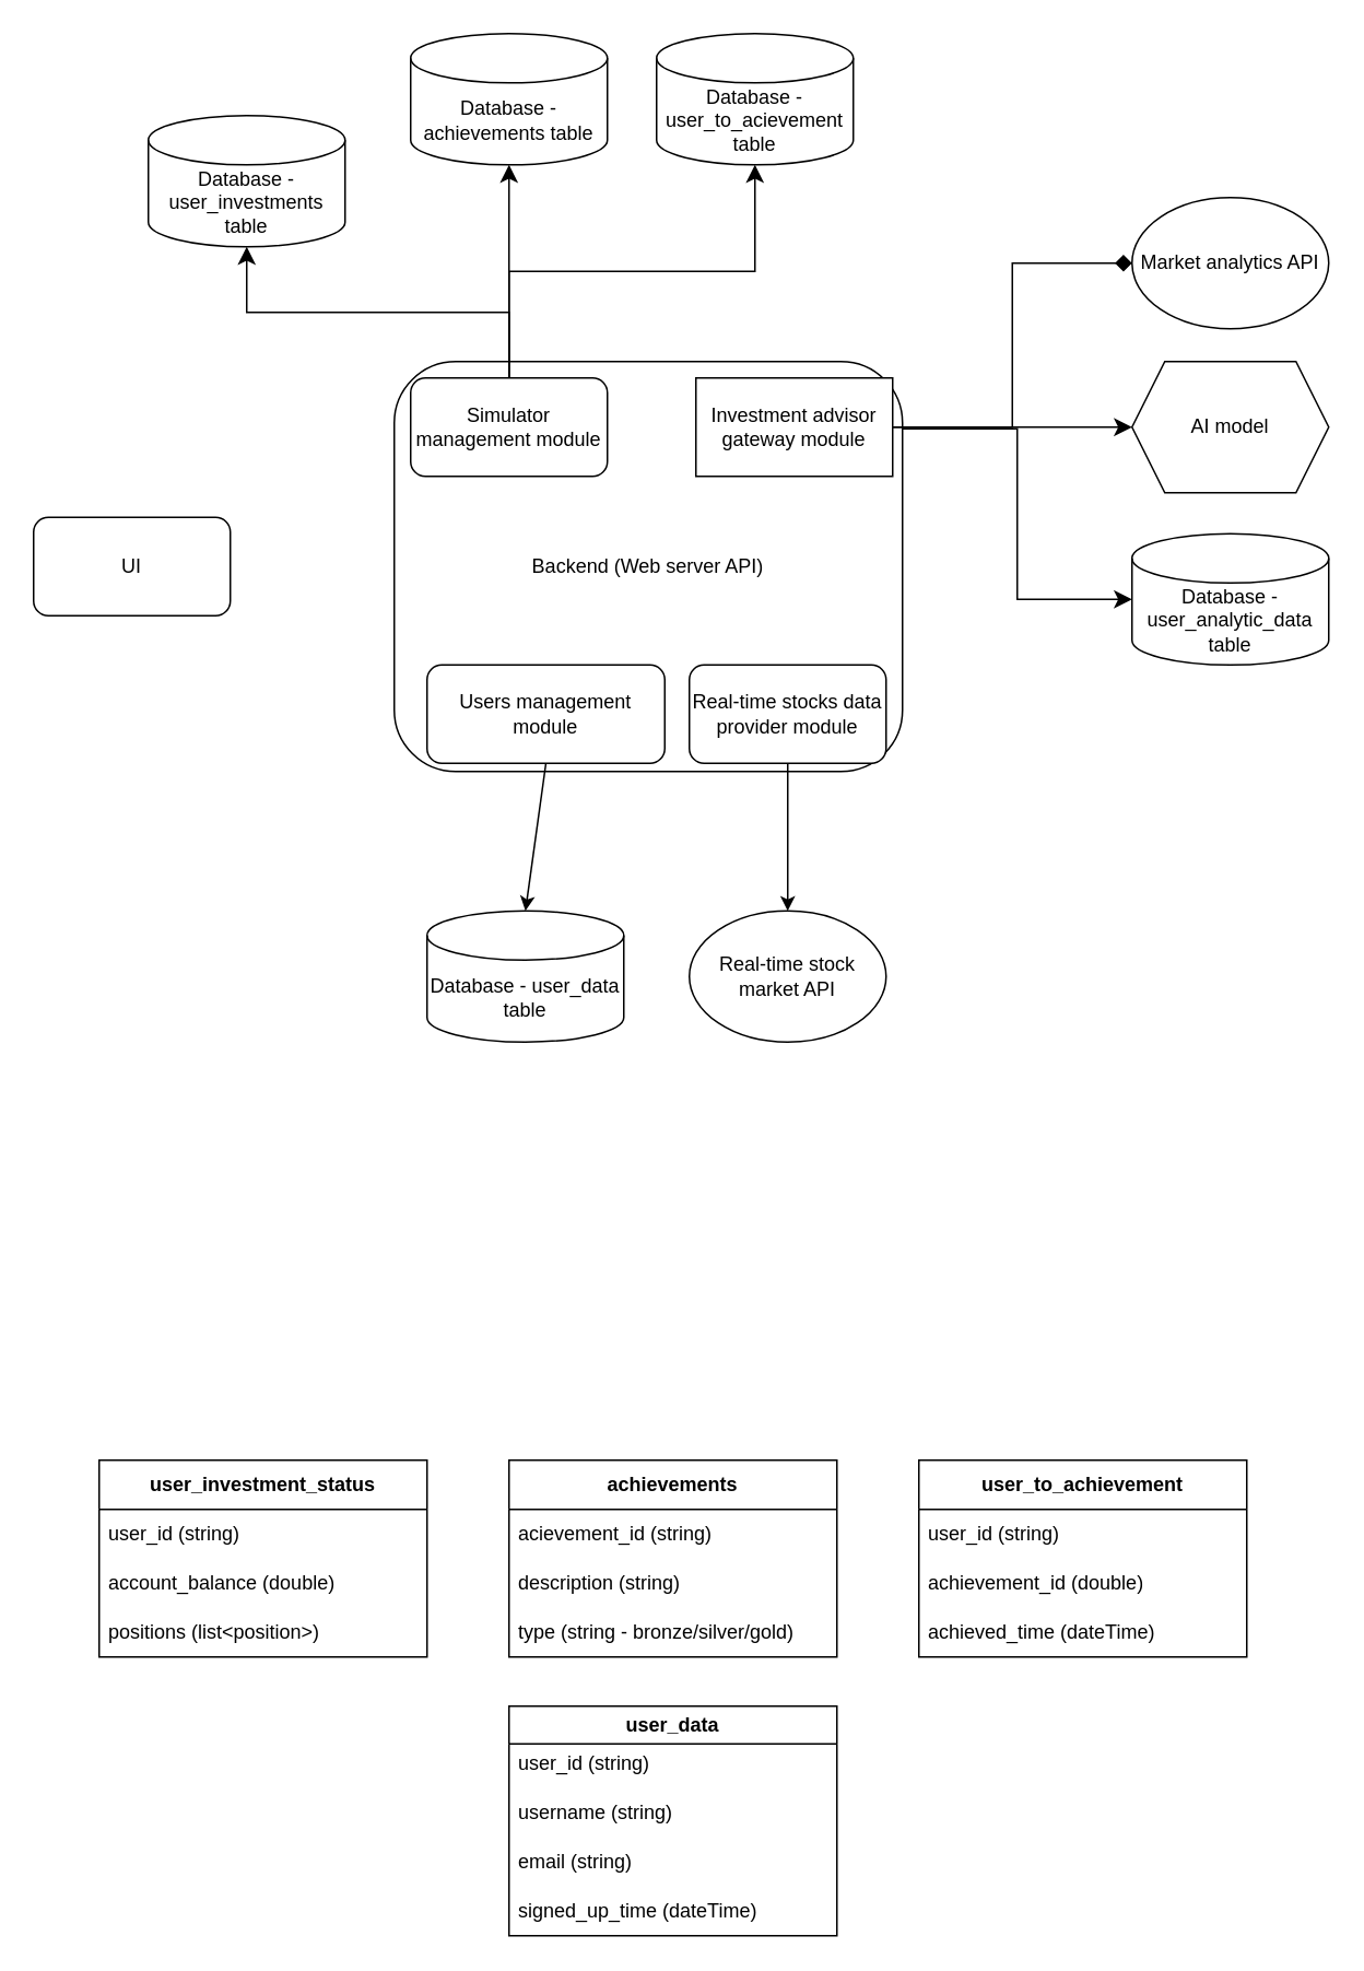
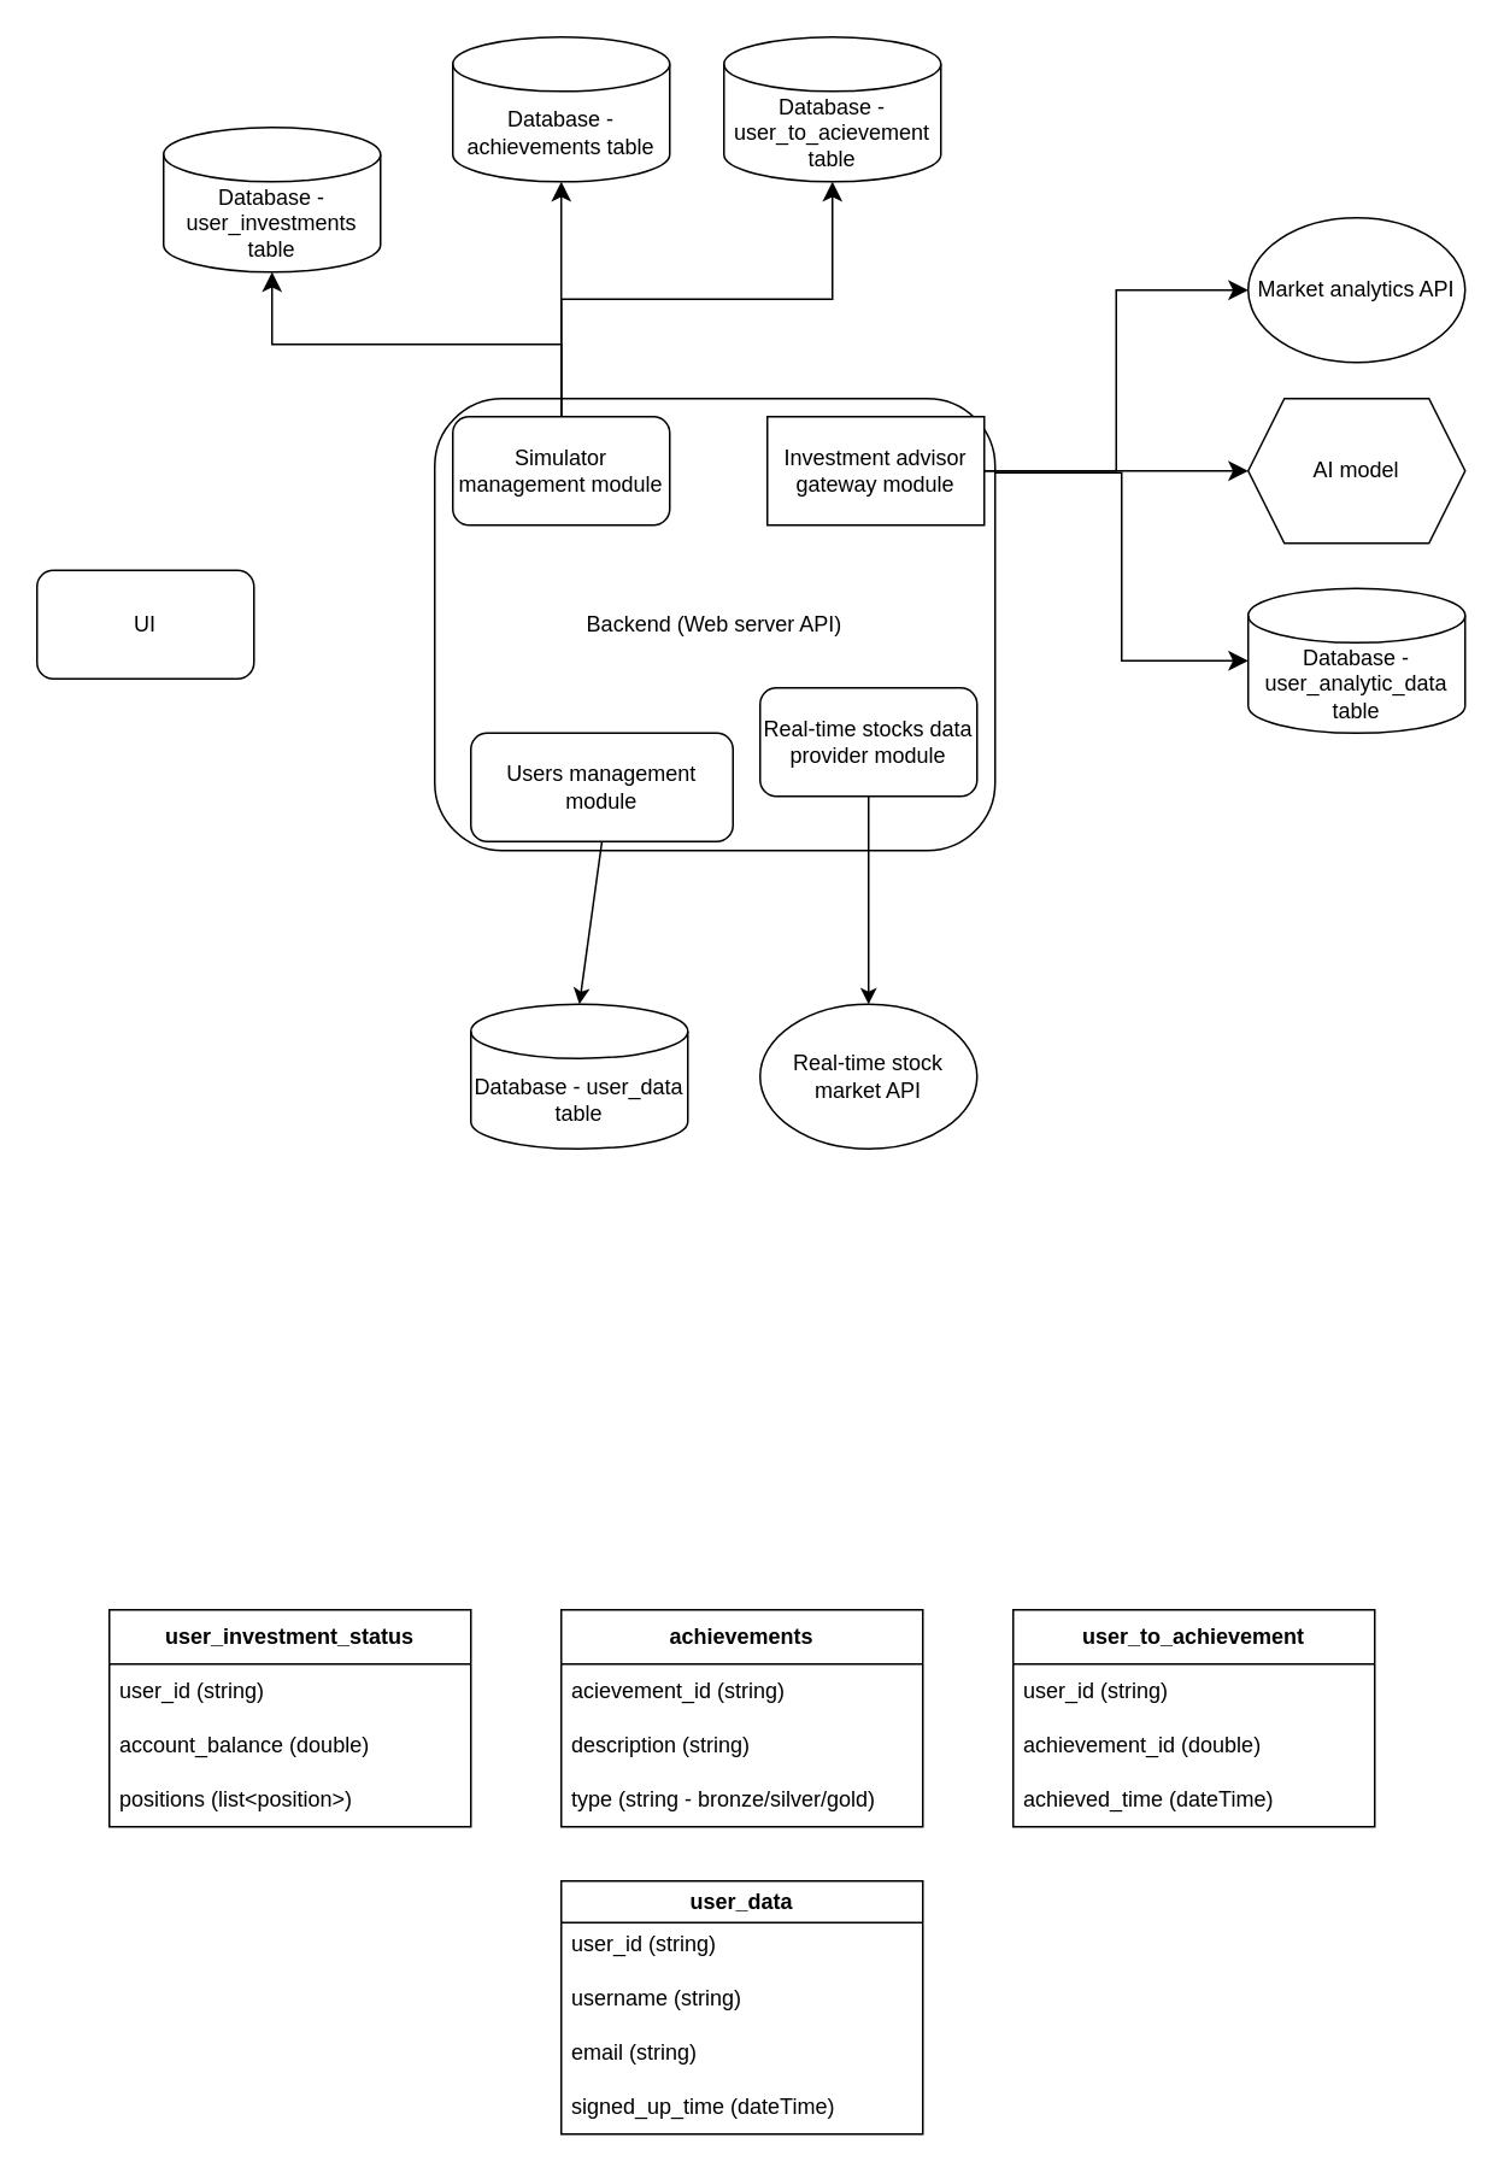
- <mxCell id="21" value="" style="edgeStyle=elbowEdgeStyle;elbow=horizontal;endArrow=diamond;html=1;curved=0;rounded=0;endSize=8;startSize=8;entryX=0;entryY=0.5;entryDx=0;entryDy=0;exitX=1;exitY=0.5;exitDx=0;exitDy=0;" edge="1" parent="1" source="7" target="19"><mxGeometry width="50" height="50" relative="1" as="geometry"><mxPoint x="580" y="280" as="sourcePoint" /><mxPoint x="630" y="230" as="targetPoint" /></mxGeometry></mxCell>
+ <mxCell id="21" value="" style="edgeStyle=elbowEdgeStyle;elbow=horizontal;endArrow=classic;html=1;curved=0;rounded=0;endSize=8;startSize=8;entryX=0;entryY=0.5;entryDx=0;entryDy=0;exitX=1;exitY=0.5;exitDx=0;exitDy=0;" edge="1" parent="1" source="7" target="19"><mxGeometry width="50" height="50" relative="1" as="geometry"><mxPoint x="580" y="280" as="sourcePoint" /><mxPoint x="630" y="230" as="targetPoint" /></mxGeometry></mxCell>
- <mxCell id="5" value="Real-time stocks data provider module" style="rounded=1;whiteSpace=wrap;html=1;" vertex="1" parent="1"><mxGeometry x="420" y="405" width="120" height="60" as="geometry" /></mxCell>
+ <mxCell id="5" value="Real-time stocks data provider module" style="rounded=1;whiteSpace=wrap;html=1;" vertex="1" parent="1"><mxGeometry x="420" y="380" width="120" height="60" as="geometry" /></mxCell>
